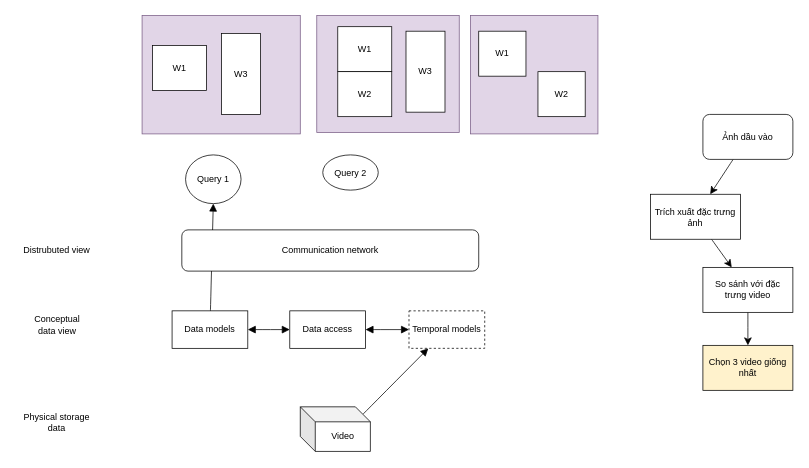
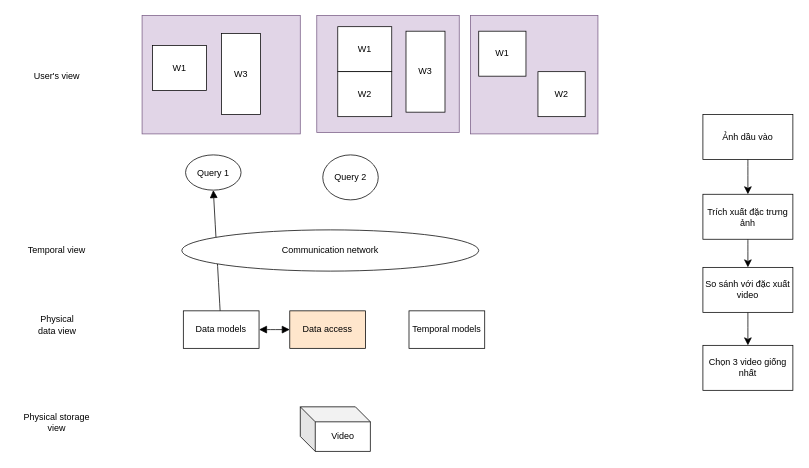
+ <mxCell id="5" value="User's view" style="text;html=1;align=center;verticalAlign=middle;whiteSpace=wrap;rounded=0;" parent="1" vertex="1"><mxGeometry x="20" y="86" width="111" height="30" as="geometry" /></mxCell>
- <mxCell id="29" value="Ảnh dầu vào" style="whiteSpace=wrap;html=1;rounded=1;" vertex="1" parent="1"><mxGeometry x="937" y="152" width="120" height="60" as="geometry" /></mxCell>
+ <mxCell id="29" value="Ảnh dầu vào" style="rounded=0;whiteSpace=wrap;html=1;" vertex="1" parent="1"><mxGeometry x="937" y="152" width="120" height="60" as="geometry" /></mxCell>
- <mxCell id="18" value="Query 2" style="ellipse;whiteSpace=wrap;html=1;" parent="1" vertex="1"><mxGeometry x="430" y="206" width="74" height="47" as="geometry" /></mxCell>
+ <mxCell id="18" value="Query 2" style="ellipse;whiteSpace=wrap;html=1;" parent="1" vertex="1"><mxGeometry x="430" y="206" width="74" height="60" as="geometry" /></mxCell>
- <mxCell id="17" value="Query 1" style="ellipse;whiteSpace=wrap;html=1;" parent="1" vertex="1"><mxGeometry x="247" y="206" width="74" height="65" as="geometry" /></mxCell>
+ <mxCell id="17" value="Query 1" style="ellipse;whiteSpace=wrap;html=1;" parent="1" vertex="1"><mxGeometry x="247" y="206" width="74" height="47" as="geometry" /></mxCell>
- <mxCell id="31" value="Trích xuất đặc trưng ảnh" style="rounded=0;whiteSpace=wrap;html=1;" vertex="1" parent="1"><mxGeometry x="867" y="258.5" width="120" height="60" as="geometry" /></mxCell>
+ <mxCell id="31" value="Trích xuất đặc trưng ảnh" style="rounded=0;whiteSpace=wrap;html=1;" vertex="1" parent="1"><mxGeometry x="937" y="258.5" width="120" height="60" as="geometry" /></mxCell>
- <mxCell id="15" value="Distrubuted view" style="text;html=1;align=center;verticalAlign=middle;whiteSpace=wrap;rounded=0;" parent="1" vertex="1"><mxGeometry x="20" y="318.5" width="111" height="30" as="geometry" /></mxCell>
+ <mxCell id="15" value="Temporal view" style="text;html=1;align=center;verticalAlign=middle;whiteSpace=wrap;rounded=0;" parent="1" vertex="1"><mxGeometry x="20" y="318.5" width="111" height="30" as="geometry" /></mxCell>
- <mxCell id="16" value="Communication network" style="whiteSpace=wrap;html=1;rounded=1;" parent="1" vertex="1"><mxGeometry x="242" y="306" width="396" height="55" as="geometry" /></mxCell>
+ <mxCell id="16" value="Communication network" style="ellipse;whiteSpace=wrap;html=1;" parent="1" vertex="1"><mxGeometry x="242" y="306" width="396" height="55" as="geometry" /></mxCell>
- <mxCell id="33" value="So sánh với đặc trưng video" style="rounded=0;whiteSpace=wrap;html=1;" vertex="1" parent="1"><mxGeometry x="937" y="356" width="120" height="60" as="geometry" /></mxCell>
+ <mxCell id="33" value="So sánh với đặc xuất video" style="rounded=0;whiteSpace=wrap;html=1;" vertex="1" parent="1"><mxGeometry x="937" y="356" width="120" height="60" as="geometry" /></mxCell>
- <mxCell id="19" value="Conceptual data view" style="text;html=1;align=center;verticalAlign=middle;whiteSpace=wrap;rounded=0;" parent="1" vertex="1"><mxGeometry x="45.5" y="418" width="60" height="30" as="geometry" /></mxCell>
+ <mxCell id="19" value="Physical data view" style="text;html=1;align=center;verticalAlign=middle;whiteSpace=wrap;rounded=0;" parent="1" vertex="1"><mxGeometry x="45.5" y="418" width="60" height="30" as="geometry" /></mxCell>
- <mxCell id="21" value="Data models" style="rounded=0;whiteSpace=wrap;html=1;" parent="1" vertex="1"><mxGeometry x="229" y="414" width="101" height="50" as="geometry" /></mxCell>
+ <mxCell id="21" value="Data models" style="rounded=0;whiteSpace=wrap;html=1;" parent="1" vertex="1"><mxGeometry x="244" y="414" width="101" height="50" as="geometry" /></mxCell>
- <mxCell id="23" value="Data access" style="rounded=0;whiteSpace=wrap;html=1;" parent="1" vertex="1"><mxGeometry x="386" y="414" width="101" height="50" as="geometry" /></mxCell>
+ <mxCell id="23" value="Data access" style="rounded=0;whiteSpace=wrap;html=1;fillColor=#ffe6cc;" parent="1" vertex="1"><mxGeometry x="386" y="414" width="101" height="50" as="geometry" /></mxCell>
- <mxCell id="22" style="edgeStyle=none;curved=1;rounded=0;orthogonalLoop=1;jettySize=auto;html=1;fontSize=12;startSize=8;endSize=8;endArrow=block;endFill=1;startArrow=block;startFill=1;" parent="1" source="23" target="24" edge="1"><mxGeometry relative="1" as="geometry" /></mxCell>
- <mxCell id="24" value="Temporal models" style="rounded=0;whiteSpace=wrap;html=1;dashed=1;" parent="1" vertex="1"><mxGeometry x="545" y="414" width="101" height="50" as="geometry" /></mxCell>
+ <mxCell id="24" value="Temporal models" style="rounded=0;whiteSpace=wrap;html=1;" parent="1" vertex="1"><mxGeometry x="545" y="414" width="101" height="50" as="geometry" /></mxCell>
- <mxCell id="34" value="Chọn 3 video giống nhất" style="rounded=0;whiteSpace=wrap;html=1;fillColor=#fff2cc;" vertex="1" parent="1"><mxGeometry x="937" y="460" width="120" height="60" as="geometry" /></mxCell>
+ <mxCell id="34" value="Chọn 3 video giống nhất" style="rounded=0;whiteSpace=wrap;html=1;" vertex="1" parent="1"><mxGeometry x="937" y="460" width="120" height="60" as="geometry" /></mxCell>
- <mxCell id="25" style="edgeStyle=none;curved=1;rounded=0;orthogonalLoop=1;jettySize=auto;html=1;fontSize=12;startSize=8;endSize=8;endArrow=block;endFill=1;exitX=0;exitY=0;exitDx=83.5;exitDy=10;exitPerimeter=0;" parent="1" source="26" target="24" edge="1"><mxGeometry relative="1" as="geometry" /></mxCell>
- <mxCell id="27" value="Physical storage data" style="text;html=1;align=center;verticalAlign=middle;whiteSpace=wrap;rounded=0;" parent="1" vertex="1"><mxGeometry x="28.25" y="548" width="94.5" height="30" as="geometry" /></mxCell>
+ <mxCell id="27" value="Physical storage view" style="text;html=1;align=center;verticalAlign=middle;whiteSpace=wrap;rounded=0;" parent="1" vertex="1"><mxGeometry x="28.25" y="548" width="94.5" height="30" as="geometry" /></mxCell>
